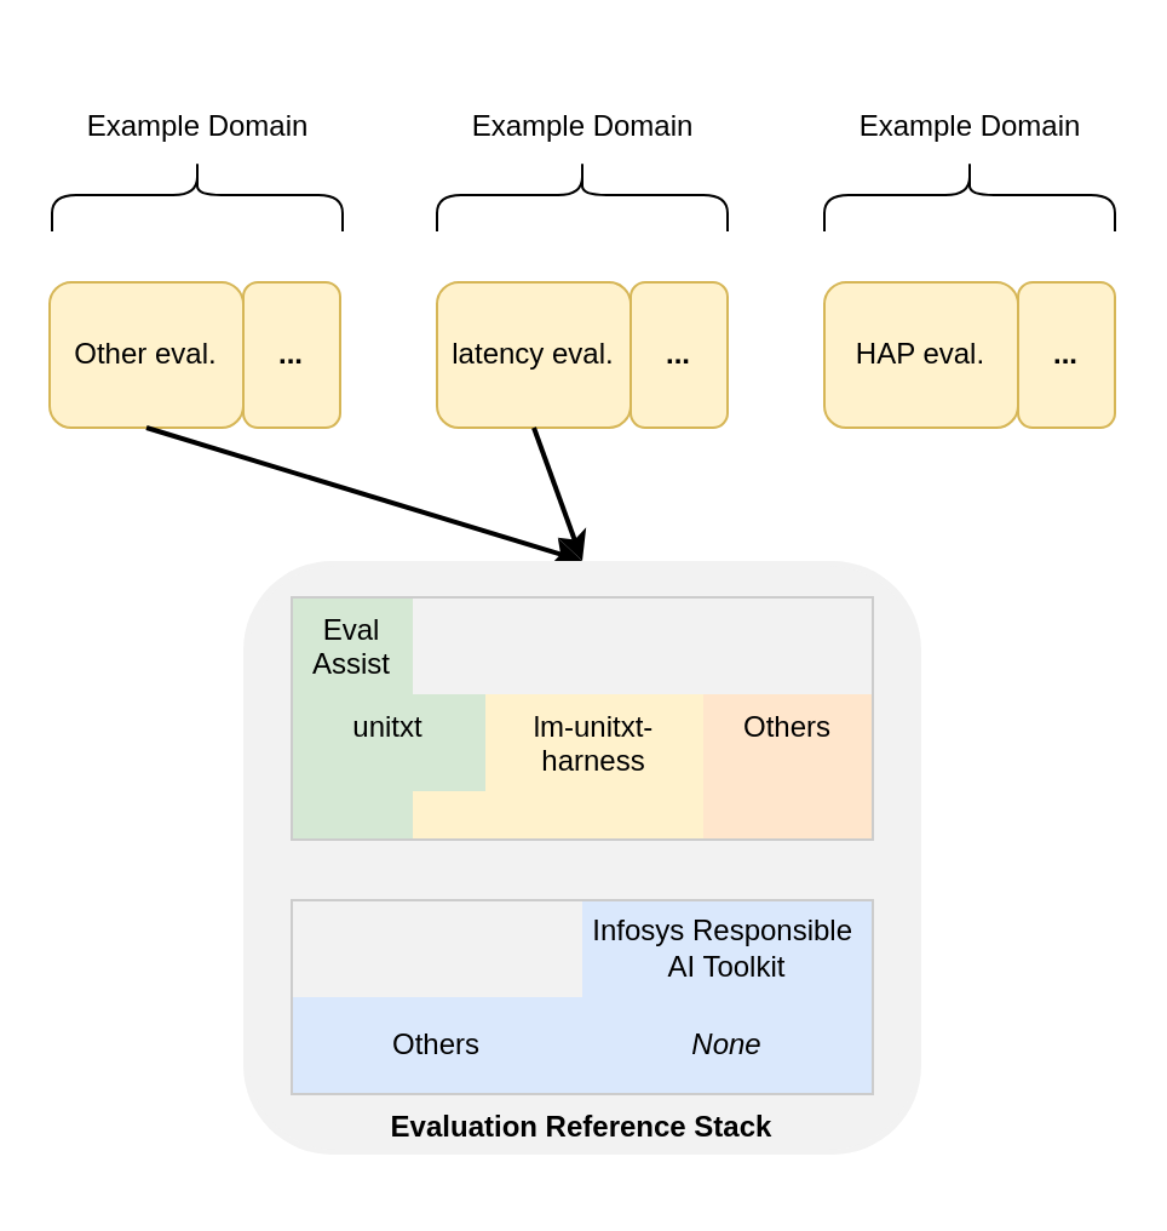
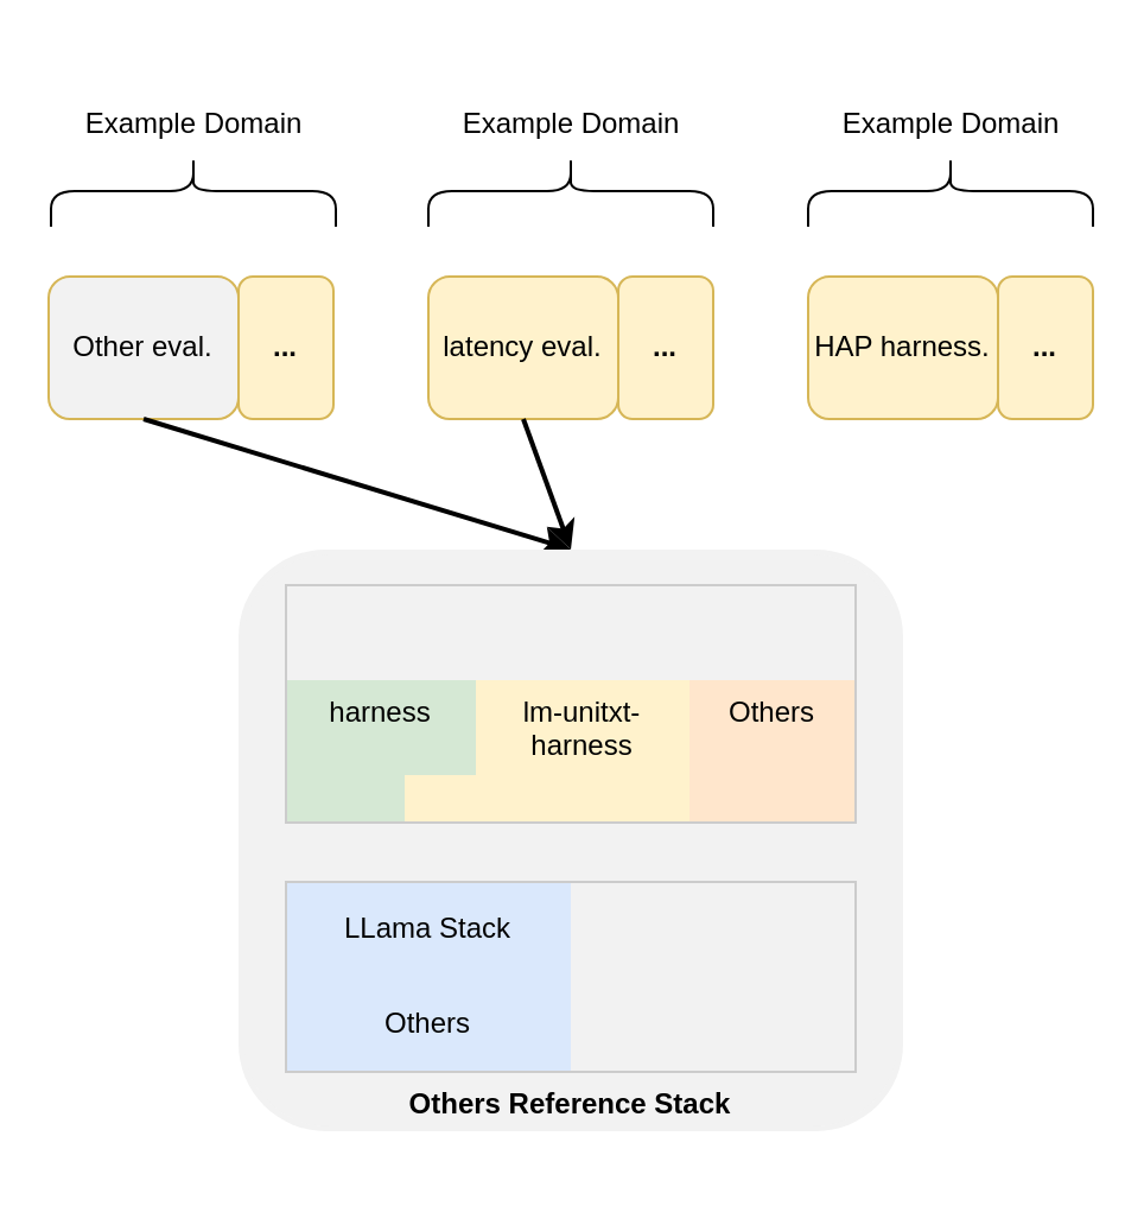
- <mxCell id="11" value="Other eval." style="rounded=1;whiteSpace=wrap;html=1;fillColor=#fff2cc;strokeColor=#d6b656;" parent="1" vertex="1"><mxGeometry x="20" y="116" width="80" height="60" as="geometry" /></mxCell>
+ <mxCell id="11" value="Other eval." style="rounded=1;whiteSpace=wrap;html=1;fillColor=#f2f2f2;strokeColor=#d6b656;" parent="1" vertex="1"><mxGeometry x="20" y="116" width="80" height="60" as="geometry" /></mxCell>
- <mxCell id="2" value="HAP eval." style="rounded=1;whiteSpace=wrap;html=1;fillColor=#fff2cc;strokeColor=#d6b656;" parent="1" vertex="1"><mxGeometry x="340" y="116" width="80" height="60" as="geometry" /></mxCell>
+ <mxCell id="2" value="HAP harness." style="rounded=1;whiteSpace=wrap;html=1;fillColor=#fff2cc;strokeColor=#d6b656;" parent="1" vertex="1"><mxGeometry x="340" y="116" width="80" height="60" as="geometry" /></mxCell>
- <mxCell id="23" value="Eval Assist" style="rounded=0;whiteSpace=wrap;html=1;fillColor=#d5e8d4;strokeColor=none;verticalAlign=top;" parent="18" vertex="1"><mxGeometry x="40" width="50" height="40" as="geometry" /></mxCell>
- <mxCell id="24" value="unitxt" style="rounded=0;whiteSpace=wrap;html=1;fillColor=#d5e8d4;strokeColor=none;verticalAlign=top;" parent="18" vertex="1"><mxGeometry x="40" y="40" width="80" height="60" as="geometry" /></mxCell>
+ <mxCell id="24" value="harness" style="rounded=0;whiteSpace=wrap;html=1;fillColor=#d5e8d4;strokeColor=none;verticalAlign=top;" parent="18" vertex="1"><mxGeometry x="40" y="40" width="80" height="60" as="geometry" /></mxCell>
+ <mxCell id="21" value="LLama Stack" style="rounded=0;whiteSpace=wrap;html=1;fillColor=#dae8fc;strokeColor=none;" parent="18" vertex="1"><mxGeometry x="40" y="125" width="120" height="40" as="geometry" /></mxCell>
- <mxCell id="27" value="Infosys Responsible&amp;nbsp;&lt;div&gt;AI Toolkit&lt;/div&gt;" style="rounded=0;whiteSpace=wrap;html=1;fillColor=#dae8fc;strokeColor=none;" parent="18" vertex="1"><mxGeometry x="160" y="125" width="120" height="40" as="geometry" /></mxCell>
- <mxCell id="20" value="&lt;i&gt;None&lt;/i&gt;" style="rounded=0;whiteSpace=wrap;html=1;fillColor=#dae8fc;strokeColor=none;" parent="18" vertex="1"><mxGeometry x="160" y="165" width="120" height="40" as="geometry" /></mxCell>
- <mxCell id="19" value="&lt;b&gt;Evaluation Reference Stack&lt;/b&gt;" style="shape=ext;double=1;rounded=1;whiteSpace=wrap;html=1;verticalAlign=bottom;fillColor=#F2F2F2;strokeColor=none;" parent="18" vertex="1"><mxGeometry x="20" y="-15" width="280" height="245" as="geometry" /></mxCell>
+ <mxCell id="19" value="&lt;b&gt;Others Reference Stack&lt;/b&gt;" style="shape=ext;double=1;rounded=1;whiteSpace=wrap;html=1;verticalAlign=bottom;fillColor=#F2F2F2;strokeColor=none;" parent="18" vertex="1"><mxGeometry x="20" y="-15" width="280" height="245" as="geometry" /></mxCell>
